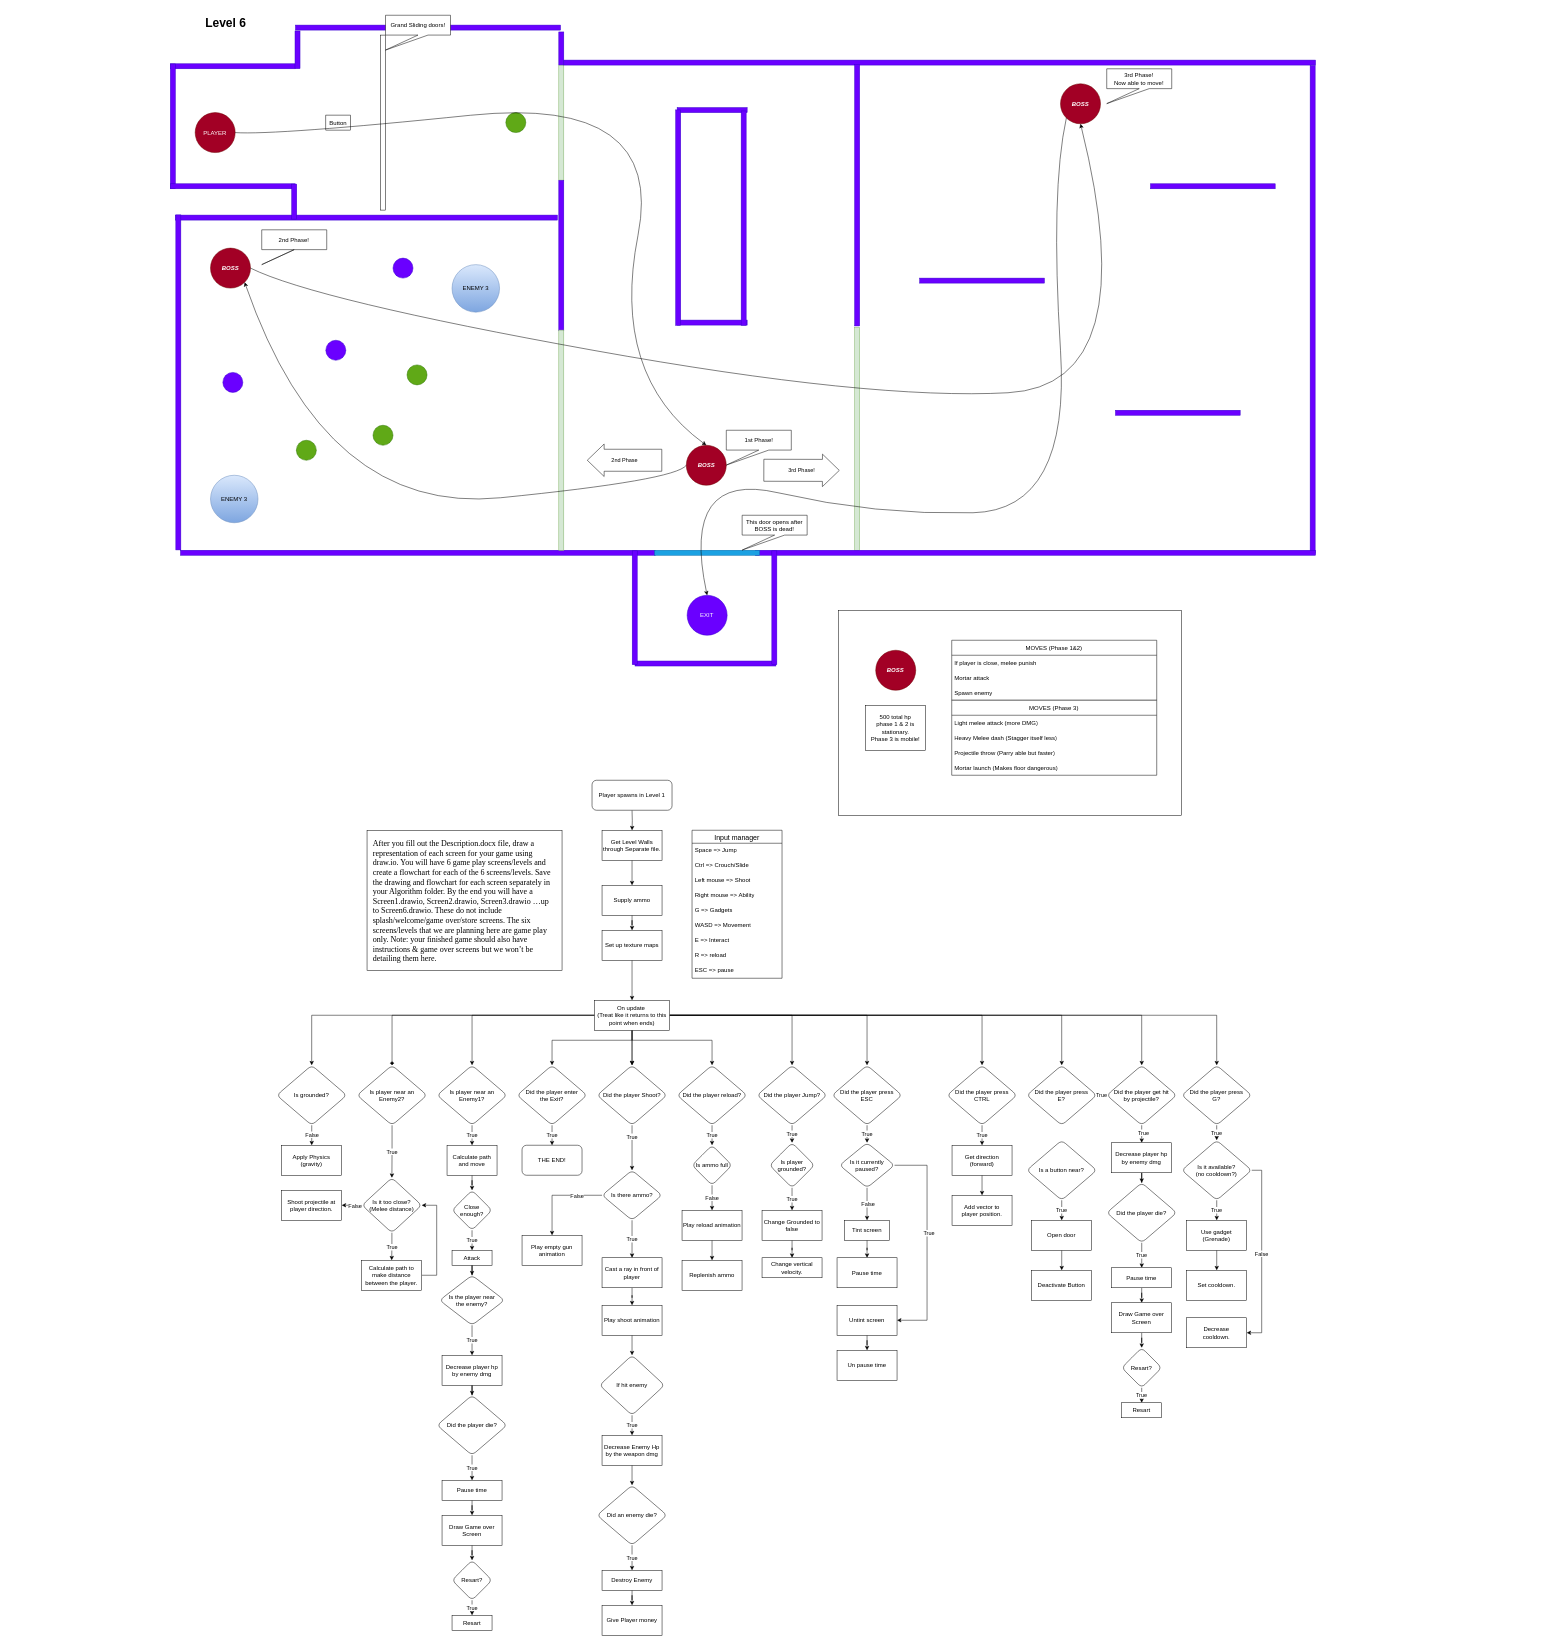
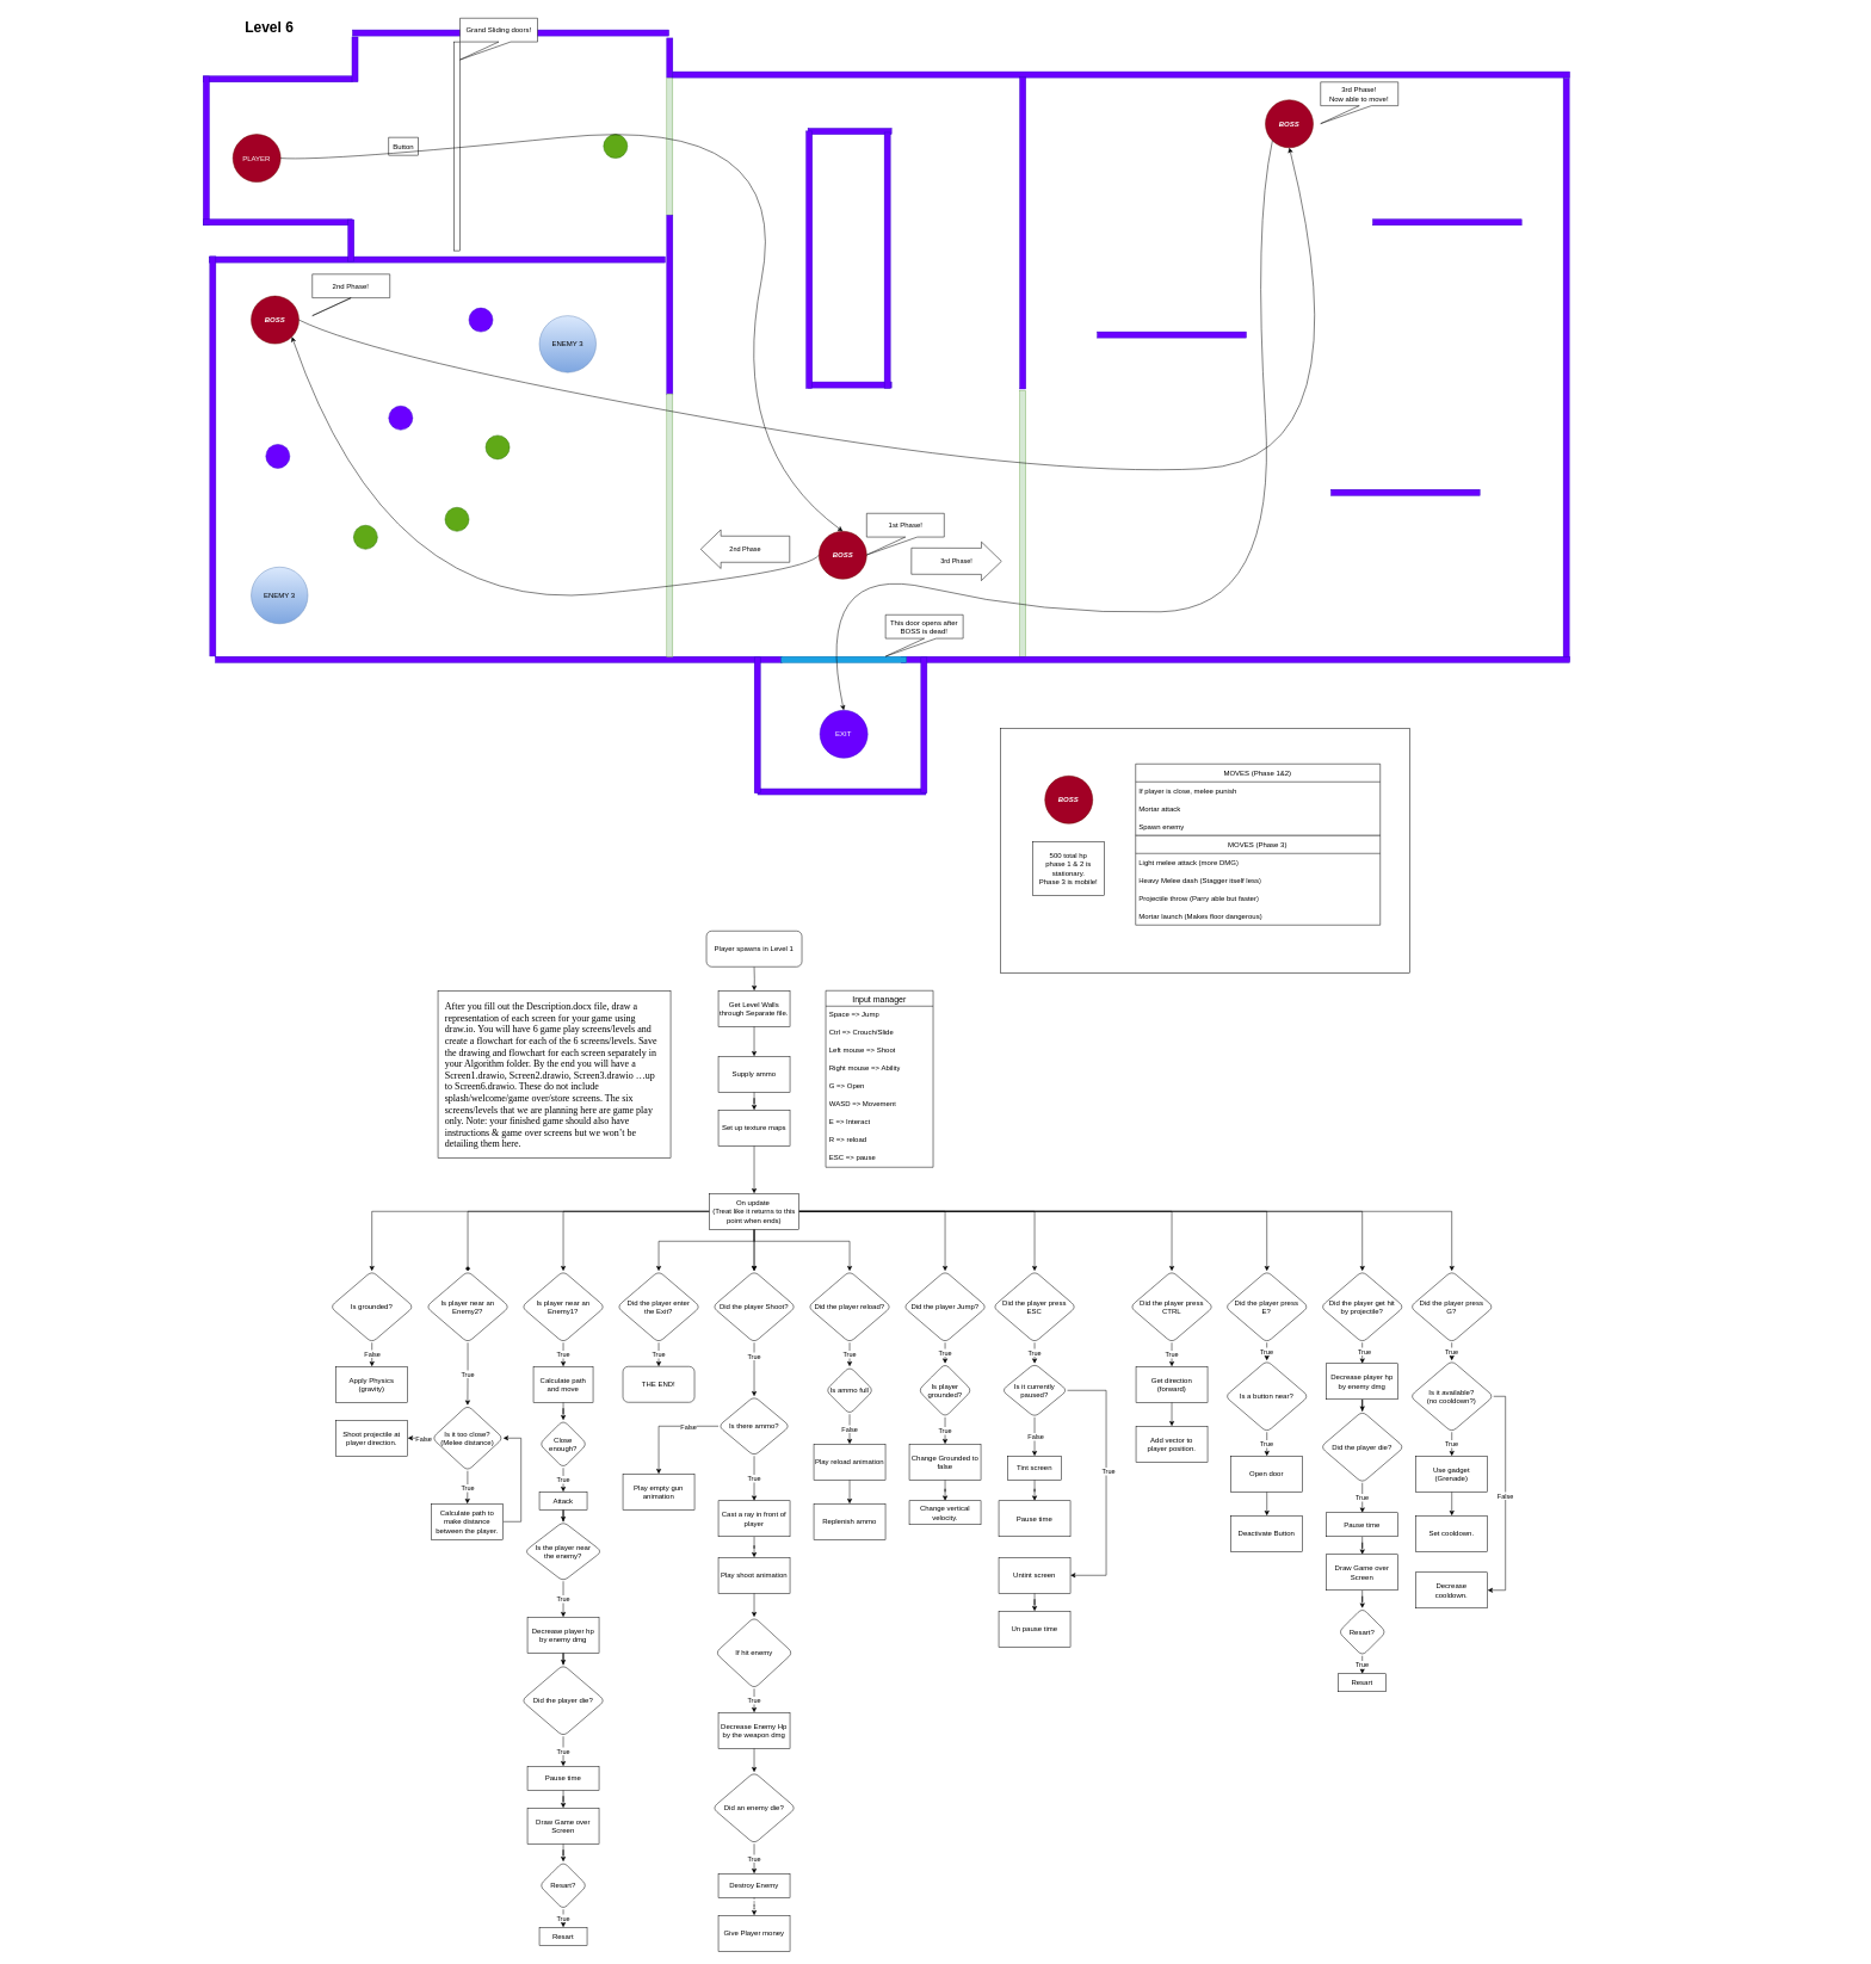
- <mxCell id="9" value="G =&amp;gt; Gadgets" style="text;strokeColor=none;fillColor=none;spacingLeft=4;spacingRight=4;overflow=hidden;rotatable=0;points=[[0,0.5],[1,0.5]];portConstraint=eastwest;fontSize=12;whiteSpace=wrap;html=1;" parent="4" vertex="1"><mxGeometry y="146" width="180" height="30" as="geometry" /></mxCell>
+ <mxCell id="9" value="G =&amp;gt; Open" style="text;strokeColor=none;fillColor=none;spacingLeft=4;spacingRight=4;overflow=hidden;rotatable=0;points=[[0,0.5],[1,0.5]];portConstraint=eastwest;fontSize=12;whiteSpace=wrap;html=1;" parent="4" vertex="1"><mxGeometry y="146" width="180" height="30" as="geometry" /></mxCell>
- <mxCell id="122" value="True" style="edgeStyle=orthogonalEdgeStyle;rounded=0;orthogonalLoop=1;jettySize=auto;html=1;" parent="1" source="123" target="126" edge="1"><mxGeometry relative="1" as="geometry" /></mxCell>
+ <mxCell id="122" value="True" style="edgeStyle=orthogonalEdgeStyle;rounded=0;orthogonalLoop=1;jettySize=auto;html=1;" parent="1" source="123" target="118" edge="1"><mxGeometry relative="1" as="geometry" /></mxCell>
- <mxCell id="47" value="" style="edgeStyle=orthogonalEdgeStyle;rounded=0;orthogonalLoop=1;jettySize=auto;html=1;" parent="1" source="48" target="49" edge="1"><mxGeometry relative="1" as="geometry" /></mxCell>
+ <mxCell id="47" value="" style="edgeStyle=orthogonalEdgeStyle;rounded=0;orthogonalLoop=1;jettySize=auto;html=1;dashed=1;" parent="1" source="48" target="49" edge="1"><mxGeometry relative="1" as="geometry" /></mxCell>
